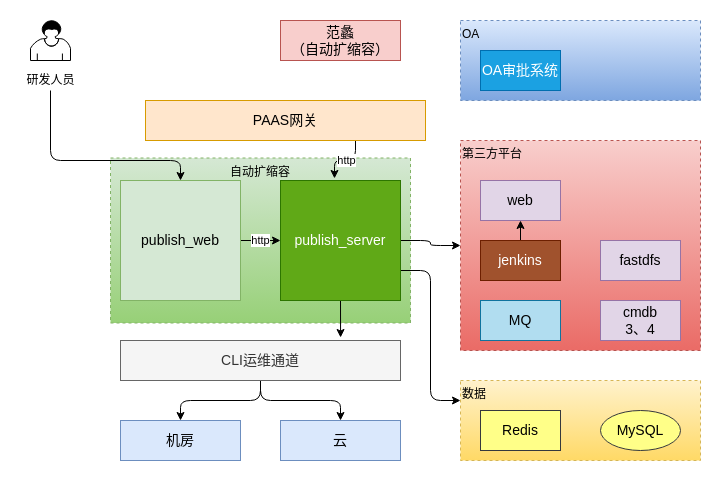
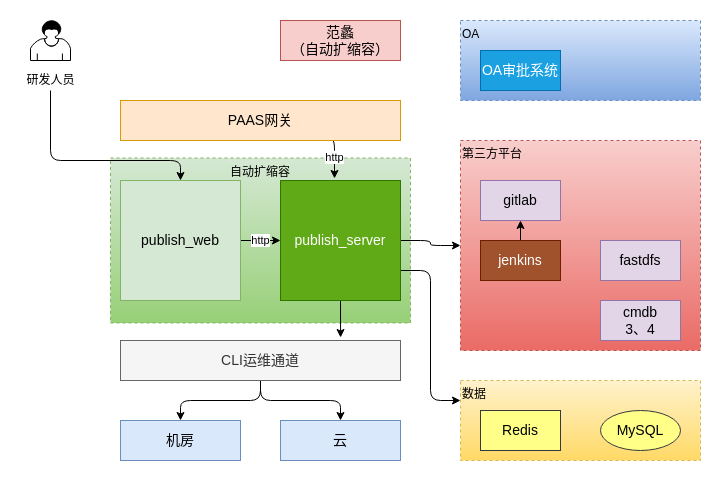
- <mxCell id="6" value="PAAS网关" style="rounded=0;whiteSpace=wrap;html=1;fontSize=14;fillColor=#ffe6cc;strokeColor=#d79b00;" vertex="1" parent="1"><mxGeometry x="145" y="100" width="280" height="40" as="geometry" /></mxCell>
+ <mxCell id="6" value="PAAS网关" style="rounded=0;whiteSpace=wrap;html=1;fontSize=14;fillColor=#ffe6cc;strokeColor=#d79b00;" vertex="1" parent="1"><mxGeometry x="120" y="100" width="280" height="40" as="geometry" /></mxCell>
- <mxCell id="26" value="web" style="rounded=0;whiteSpace=wrap;html=1;sketch=0;fontSize=14;fillColor=#e1d5e7;strokeColor=#9673a6;shadow=0;" vertex="1" parent="1"><mxGeometry x="480" y="180" width="80" height="40" as="geometry" /></mxCell>
+ <mxCell id="26" value="gitlab" style="rounded=0;whiteSpace=wrap;html=1;sketch=0;fontSize=14;fillColor=#e1d5e7;strokeColor=#9673a6;shadow=0;" vertex="1" parent="1"><mxGeometry x="480" y="180" width="80" height="40" as="geometry" /></mxCell>
- <mxCell id="29" value="MQ" style="rounded=0;whiteSpace=wrap;html=1;sketch=0;fontSize=14;fillColor=#b1ddf0;strokeColor=#10739e;shadow=0;" vertex="1" parent="1"><mxGeometry x="480" y="300" width="80" height="40" as="geometry" /></mxCell>
